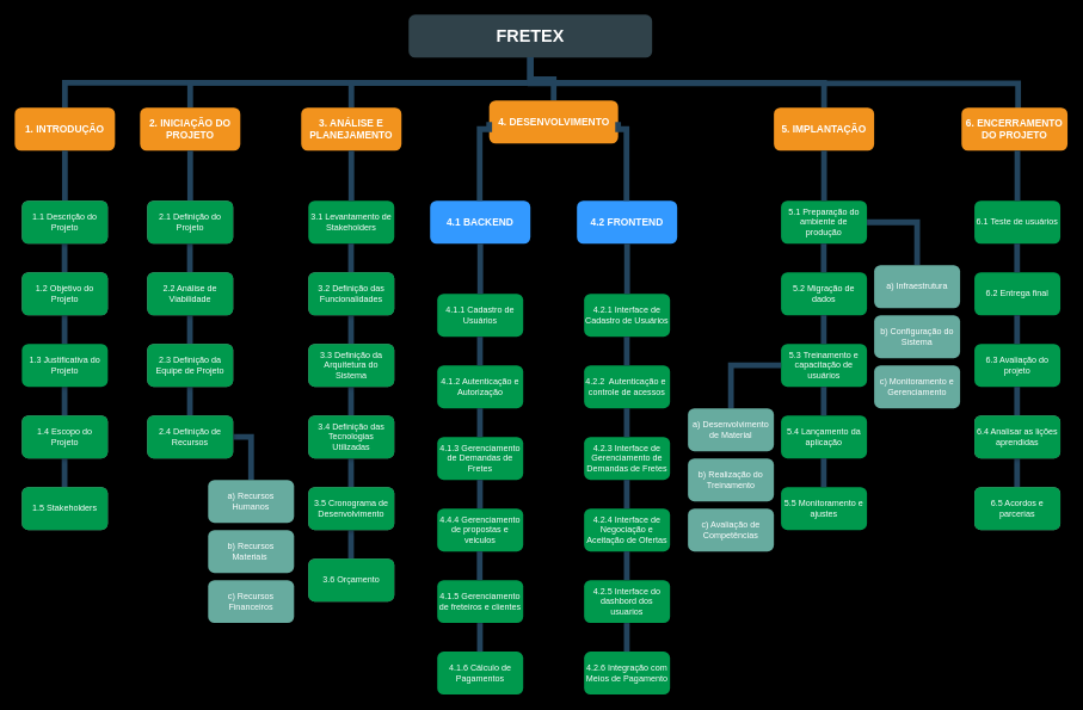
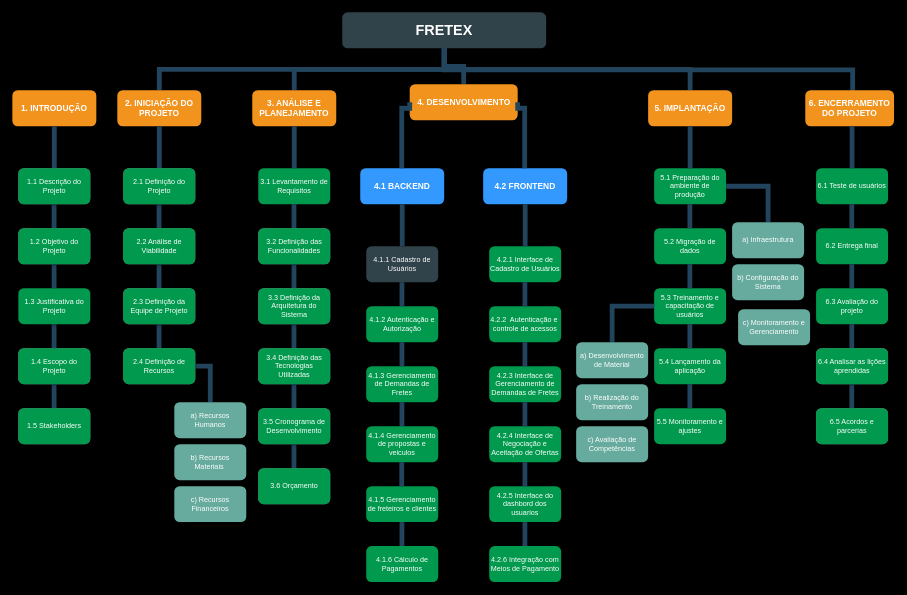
- <mxCell id="3" value="" style="edgeStyle=elbowEdgeStyle;elbow=vertical;rounded=0;fontColor=#000000;endArrow=none;endFill=0;strokeWidth=8;strokeColor=#23445D;entryX=0.5;entryY=0;entryDx=0;entryDy=0;" parent="1" source="2" target="43" edge="1"><mxGeometry width="100" height="100" relative="1" as="geometry"><mxPoint x="-190" y="120" as="sourcePoint" /><mxPoint x="-340" y="150" as="targetPoint" /></mxGeometry></mxCell>
- <mxCell id="11" value="3.1 Levantamento de Stakeholders" style="whiteSpace=wrap;rounded=1;fillColor=#00994D;strokeColor=none;shadow=1;fontColor=#FFFFFF;fontStyle=0;" vertex="1" parent="1"><mxGeometry x="430" y="280" width="120" height="60" as="geometry" /></mxCell>
+ <mxCell id="11" value="3.1 Levantamento de Requisitos" style="whiteSpace=wrap;rounded=1;fillColor=#00994D;strokeColor=none;shadow=1;fontColor=#FFFFFF;fontStyle=0;" vertex="1" parent="1"><mxGeometry x="430" y="280" width="120" height="60" as="geometry" /></mxCell>
- <mxCell id="65" value="4.1.1 Cadastro de Usuários" style="whiteSpace=wrap;rounded=1;fillColor=#00994D;strokeColor=none;shadow=1;fontColor=#FFFFFF;fontStyle=0;" vertex="1" parent="1"><mxGeometry x="610" y="410" width="120" height="60" as="geometry" /></mxCell>
+ <mxCell id="65" value="4.1.1 Cadastro de Usuários" style="whiteSpace=wrap;rounded=1;fillColor=#30424a;strokeColor=none;shadow=1;fontColor=#FFFFFF;fontStyle=0;" vertex="1" parent="1"><mxGeometry x="610" y="410" width="120" height="60" as="geometry" /></mxCell>
- <mxCell id="111" value="c) Monitoramento e Gerenciamento" style="whiteSpace=wrap;rounded=1;fillColor=#67AB9F;strokeColor=none;shadow=1;fontColor=#FFFFFF;fontStyle=0;" vertex="1" parent="1"><mxGeometry x="1220" y="510" width="120" height="60" as="geometry" /></mxCell>
+ <mxCell id="111" value="c) Monitoramento e Gerenciamento" style="whiteSpace=wrap;rounded=1;fillColor=#67AB9F;strokeColor=none;shadow=1;fontColor=#FFFFFF;fontStyle=0;" vertex="1" parent="1"><mxGeometry x="1230" y="515" width="120" height="60" as="geometry" /></mxCell>
- <mxCell id="104" value="4.4.4 Gerenciamento de propostas e veiculos" style="whiteSpace=wrap;rounded=1;fillColor=#00994D;strokeColor=none;shadow=1;fontColor=#FFFFFF;fontStyle=0;" vertex="1" parent="1"><mxGeometry x="610" y="710" width="120" height="60" as="geometry" /></mxCell>
+ <mxCell id="104" value="4.1.4 Gerenciamento de propostas e veiculos" style="whiteSpace=wrap;rounded=1;fillColor=#00994D;strokeColor=none;shadow=1;fontColor=#FFFFFF;fontStyle=0;" vertex="1" parent="1"><mxGeometry x="610" y="710" width="120" height="60" as="geometry" /></mxCell>
